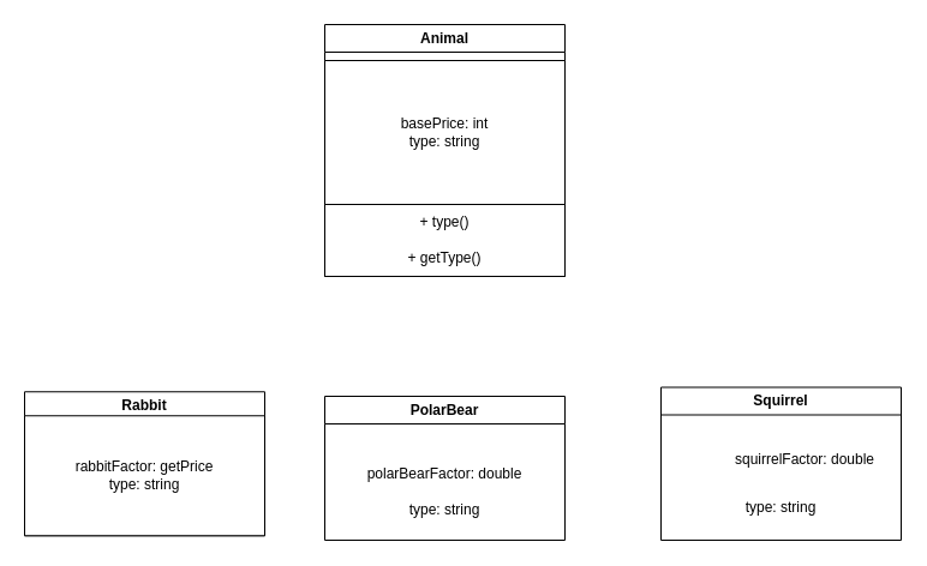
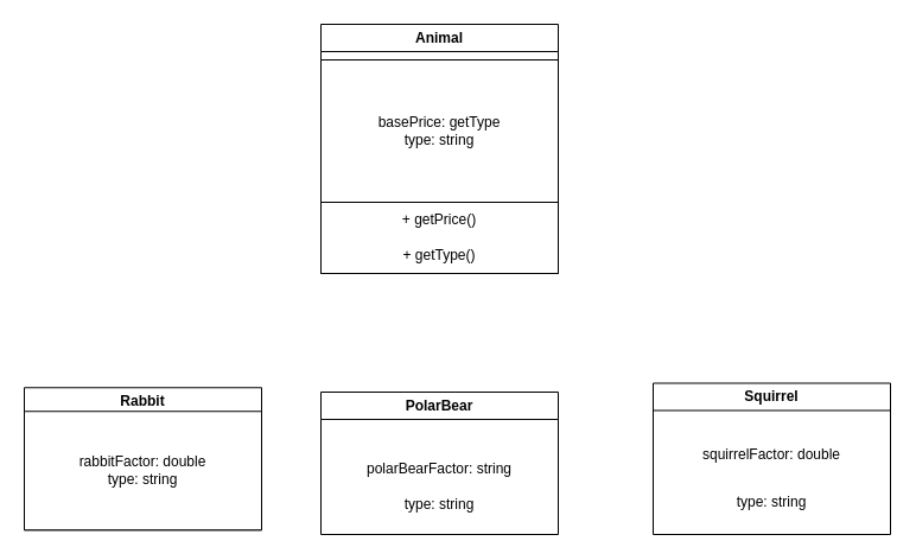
- <mxCell id="3" value="basePrice: int&lt;br&gt;type: string" style="swimlane;fontStyle=0;childLayout=stackLayout;horizontal=1;startSize=120;horizontalStack=0;resizeParent=1;resizeParentMax=0;resizeLast=0;collapsible=1;marginBottom=0;whiteSpace=wrap;html=1;align=center;" vertex="1" parent="2"><mxGeometry y="30" width="200" height="180" as="geometry" /></mxCell>
+ <mxCell id="3" value="basePrice: getType&lt;br&gt;type: string" style="swimlane;fontStyle=0;childLayout=stackLayout;horizontal=1;startSize=120;horizontalStack=0;resizeParent=1;resizeParentMax=0;resizeLast=0;collapsible=1;marginBottom=0;whiteSpace=wrap;html=1;align=center;" vertex="1" parent="2"><mxGeometry y="30" width="200" height="180" as="geometry" /></mxCell>
- <mxCell id="4" value="+ type()" style="text;strokeColor=none;fillColor=none;align=center;verticalAlign=middle;spacingLeft=4;spacingRight=4;overflow=hidden;points=[[0,0.5],[1,0.5]];portConstraint=eastwest;rotatable=0;whiteSpace=wrap;html=1;" vertex="1" parent="3"><mxGeometry y="120" width="200" height="30" as="geometry" /></mxCell>
+ <mxCell id="4" value="+ getPrice()" style="text;strokeColor=none;fillColor=none;align=center;verticalAlign=middle;spacingLeft=4;spacingRight=4;overflow=hidden;points=[[0,0.5],[1,0.5]];portConstraint=eastwest;rotatable=0;whiteSpace=wrap;html=1;" vertex="1" parent="3"><mxGeometry y="120" width="200" height="30" as="geometry" /></mxCell>
- <mxCell id="12" value="squirrelFactor: double" style="text;strokeColor=none;fillColor=none;align=center;verticalAlign=middle;spacingLeft=4;spacingRight=4;overflow=hidden;points=[[0,0.5],[1,0.5]];portConstraint=eastwest;rotatable=0;whiteSpace=wrap;html=1;" vertex="1" parent="11"><mxGeometry x="50" y="45" width="140" height="30" as="geometry" /></mxCell>
+ <mxCell id="12" value="squirrelFactor: double" style="text;strokeColor=none;fillColor=none;align=center;verticalAlign=middle;spacingLeft=4;spacingRight=4;overflow=hidden;points=[[0,0.5],[1,0.5]];portConstraint=eastwest;rotatable=0;whiteSpace=wrap;html=1;" vertex="1" parent="11"><mxGeometry x="30" y="45" width="140" height="30" as="geometry" /></mxCell>
- <mxCell id="9" value="polarBearFactor: double" style="text;strokeColor=none;fillColor=none;align=center;verticalAlign=middle;spacingLeft=4;spacingRight=4;overflow=hidden;points=[[0,0.5],[1,0.5]];portConstraint=eastwest;rotatable=0;whiteSpace=wrap;html=1;" vertex="1" parent="8"><mxGeometry x="15" y="50" width="170" height="30" as="geometry" /></mxCell>
+ <mxCell id="9" value="polarBearFactor: string" style="text;strokeColor=none;fillColor=none;align=center;verticalAlign=middle;spacingLeft=4;spacingRight=4;overflow=hidden;points=[[0,0.5],[1,0.5]];portConstraint=eastwest;rotatable=0;whiteSpace=wrap;html=1;" vertex="1" parent="8"><mxGeometry x="15" y="50" width="170" height="30" as="geometry" /></mxCell>
- <mxCell id="7" value="rabbitFactor: getPrice&lt;br&gt;type: string" style="swimlane;fontStyle=0;childLayout=stackLayout;horizontal=1;startSize=100;horizontalStack=0;resizeParent=1;resizeParentMax=0;resizeLast=0;collapsible=1;marginBottom=0;whiteSpace=wrap;html=1;" vertex="1" parent="6"><mxGeometry y="20" width="200" height="100" as="geometry"><mxRectangle y="20" width="150" height="70" as="alternateBounds" /></mxGeometry></mxCell>
+ <mxCell id="7" value="rabbitFactor: double&lt;br&gt;type: string" style="swimlane;fontStyle=0;childLayout=stackLayout;horizontal=1;startSize=100;horizontalStack=0;resizeParent=1;resizeParentMax=0;resizeLast=0;collapsible=1;marginBottom=0;whiteSpace=wrap;html=1;" vertex="1" parent="6"><mxGeometry y="20" width="200" height="100" as="geometry"><mxRectangle y="20" width="150" height="70" as="alternateBounds" /></mxGeometry></mxCell>
